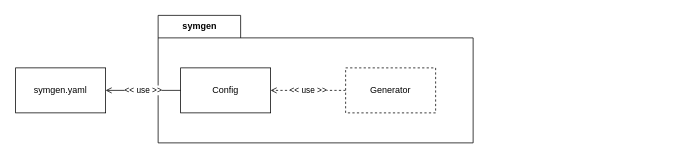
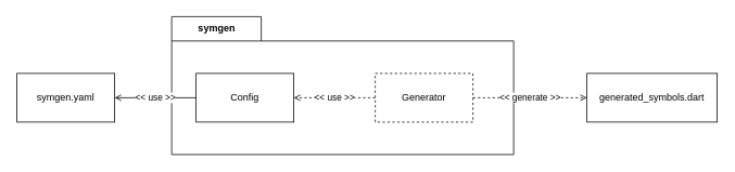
+ <mxCell id="8" value="&amp;lt;&amp;lt; generate &amp;gt;&amp;gt;" style="edgeStyle=none;html=1;exitX=1;exitY=0.5;exitDx=0;exitDy=0;entryX=0;entryY=0.5;entryDx=0;entryDy=0;dashed=1;endArrow=open;endFill=0;" edge="1" parent="1" source="5" target="7"><mxGeometry relative="1" as="geometry" /></mxCell>
+ <mxCell id="7" value="generated_symbols.dart" style="rounded=0;whiteSpace=wrap;html=1;" vertex="1" parent="1"><mxGeometry x="720" y="90" width="160" height="60" as="geometry" /></mxCell>
